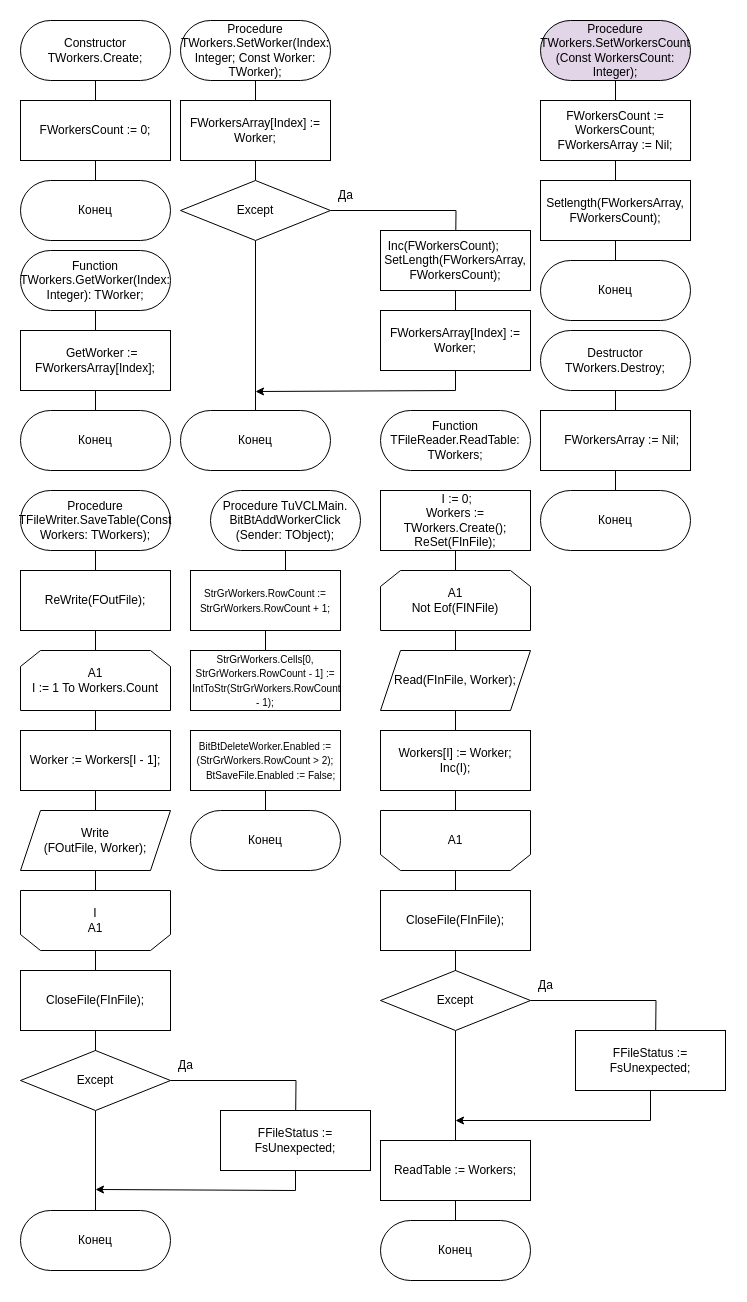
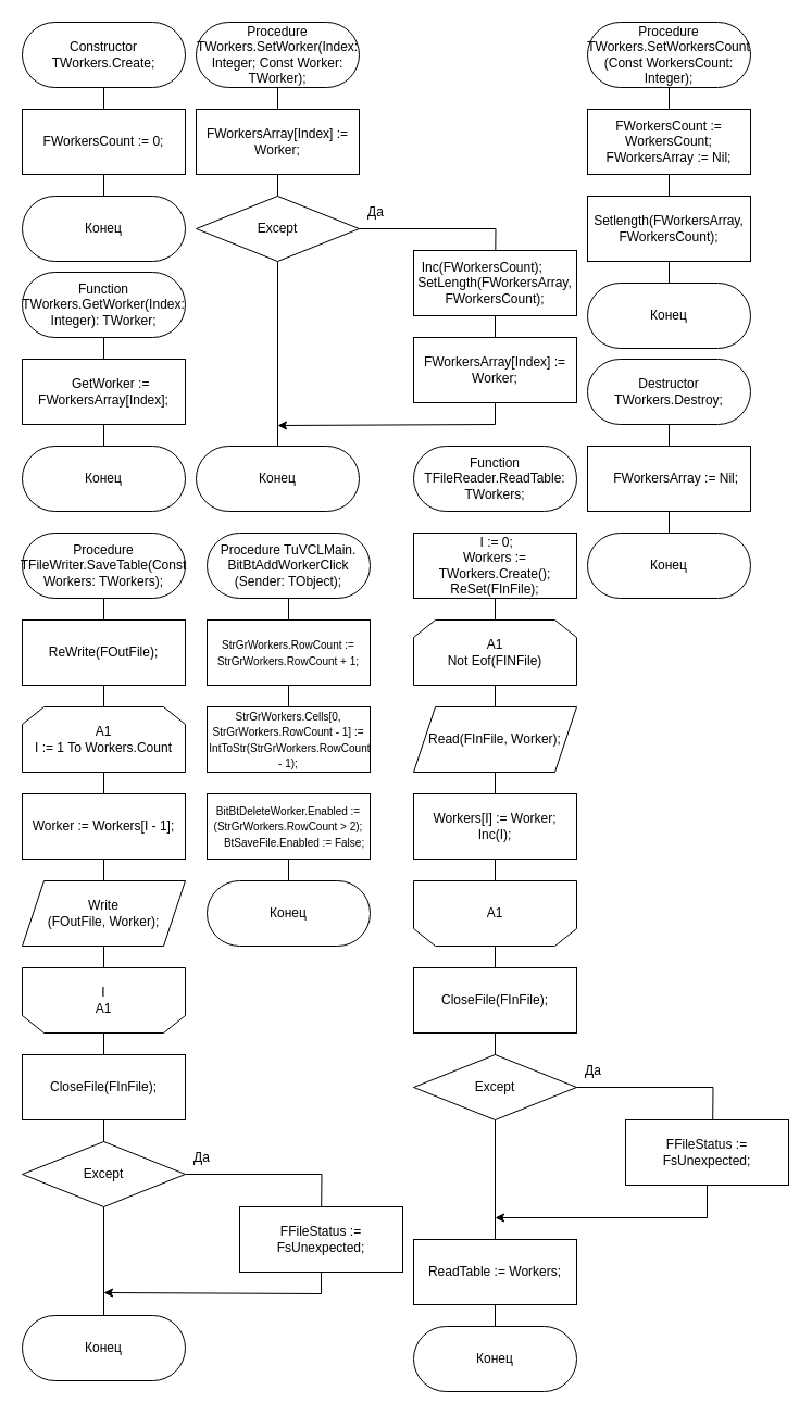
- <mxCell id="28" value="Procedure TWorkers.SetWorkersCount&lt;br&gt;(Const WorkersCount: Integer);" style="rounded=1;whiteSpace=wrap;html=1;arcSize=50;fillColor=#e1d5e7;" vertex="1" parent="1"><mxGeometry x="540" y="20" width="150" height="60" as="geometry" /></mxCell>
+ <mxCell id="28" value="Procedure TWorkers.SetWorkersCount&lt;br&gt;(Const WorkersCount: Integer);" style="rounded=1;whiteSpace=wrap;html=1;arcSize=50;" vertex="1" parent="1"><mxGeometry x="540" y="20" width="150" height="60" as="geometry" /></mxCell>
- <mxCell id="83" value="Procedure TuVCLMain.&lt;br&gt;BitBtAddWorkerClick&lt;br&gt;(Sender: TObject);" style="rounded=1;whiteSpace=wrap;html=1;arcSize=50;" vertex="1" parent="1"><mxGeometry x="210" y="490" width="150" height="60" as="geometry" /></mxCell>
+ <mxCell id="83" value="Procedure TuVCLMain.&lt;br&gt;BitBtAddWorkerClick&lt;br&gt;(Sender: TObject);" style="rounded=1;whiteSpace=wrap;html=1;arcSize=50;" vertex="1" parent="1"><mxGeometry x="190" y="490" width="150" height="60" as="geometry" /></mxCell>
